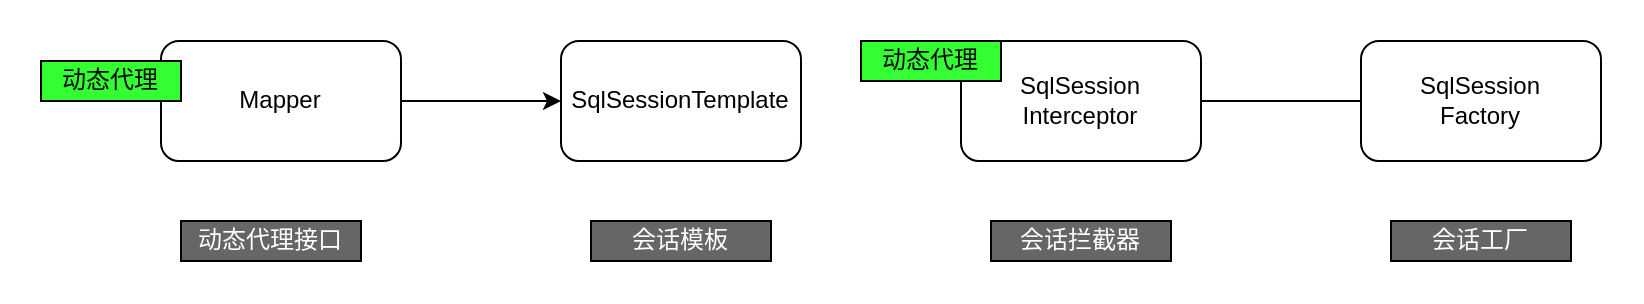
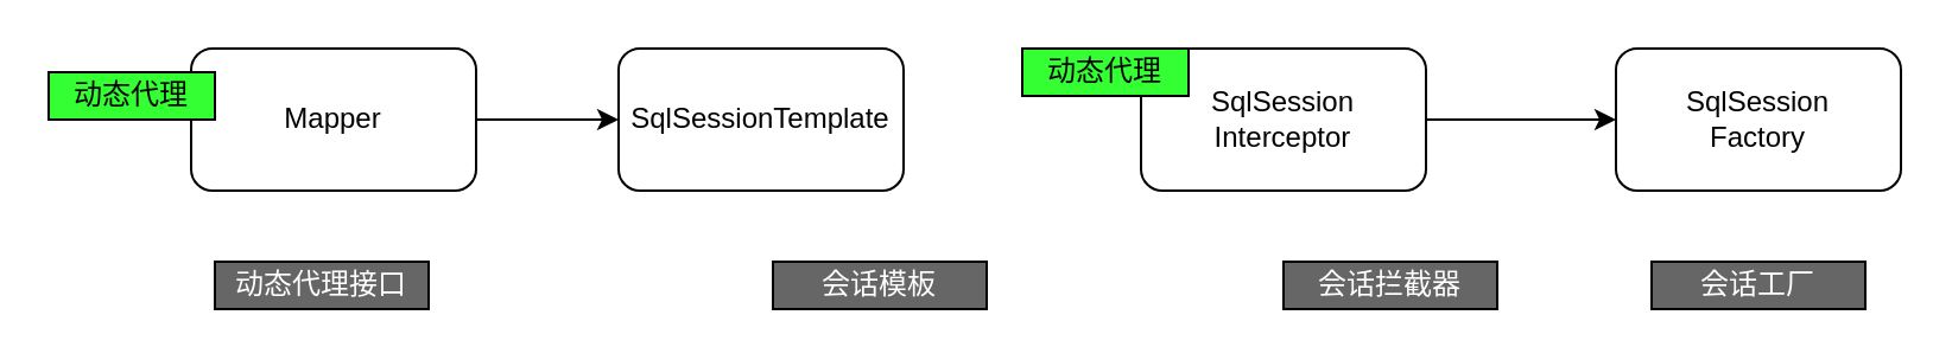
- <mxCell id="4" value="SqlSessionTemplate" style="rounded=1;whiteSpace=wrap;html=1;" vertex="1" parent="1"><mxGeometry x="280" y="20" width="120" height="60" as="geometry" /></mxCell>
+ <mxCell id="4" value="SqlSessionTemplate" style="rounded=1;whiteSpace=wrap;html=1;" vertex="1" parent="1"><mxGeometry x="260" y="20" width="120" height="60" as="geometry" /></mxCell>
- <mxCell id="5" value="" style="edgeStyle=orthogonalEdgeStyle;rounded=0;orthogonalLoop=1;jettySize=auto;html=1;endArrow=none;" edge="1" parent="1" source="6" target="7"><mxGeometry relative="1" as="geometry" /></mxCell>
+ <mxCell id="5" value="" style="edgeStyle=orthogonalEdgeStyle;rounded=0;orthogonalLoop=1;jettySize=auto;html=1;" edge="1" parent="1" source="6" target="7"><mxGeometry relative="1" as="geometry" /></mxCell>
- <mxCell id="9" value="会话模板" style="rounded=0;whiteSpace=wrap;html=1;fontColor=#FFFFFF;fillColor=#666666;" vertex="1" parent="1"><mxGeometry x="295" y="110" width="90" height="20" as="geometry" /></mxCell>
+ <mxCell id="9" value="会话模板" style="rounded=0;whiteSpace=wrap;html=1;fontColor=#FFFFFF;fillColor=#666666;" vertex="1" parent="1"><mxGeometry x="325" y="110" width="90" height="20" as="geometry" /></mxCell>
- <mxCell id="10" value="会话拦截器" style="rounded=0;whiteSpace=wrap;html=1;fontColor=#FFFFFF;fillColor=#666666;" vertex="1" parent="1"><mxGeometry x="495" y="110" width="90" height="20" as="geometry" /></mxCell>
+ <mxCell id="10" value="会话拦截器" style="rounded=0;whiteSpace=wrap;html=1;fontColor=#FFFFFF;fillColor=#666666;" vertex="1" parent="1"><mxGeometry x="540" y="110" width="90" height="20" as="geometry" /></mxCell>
